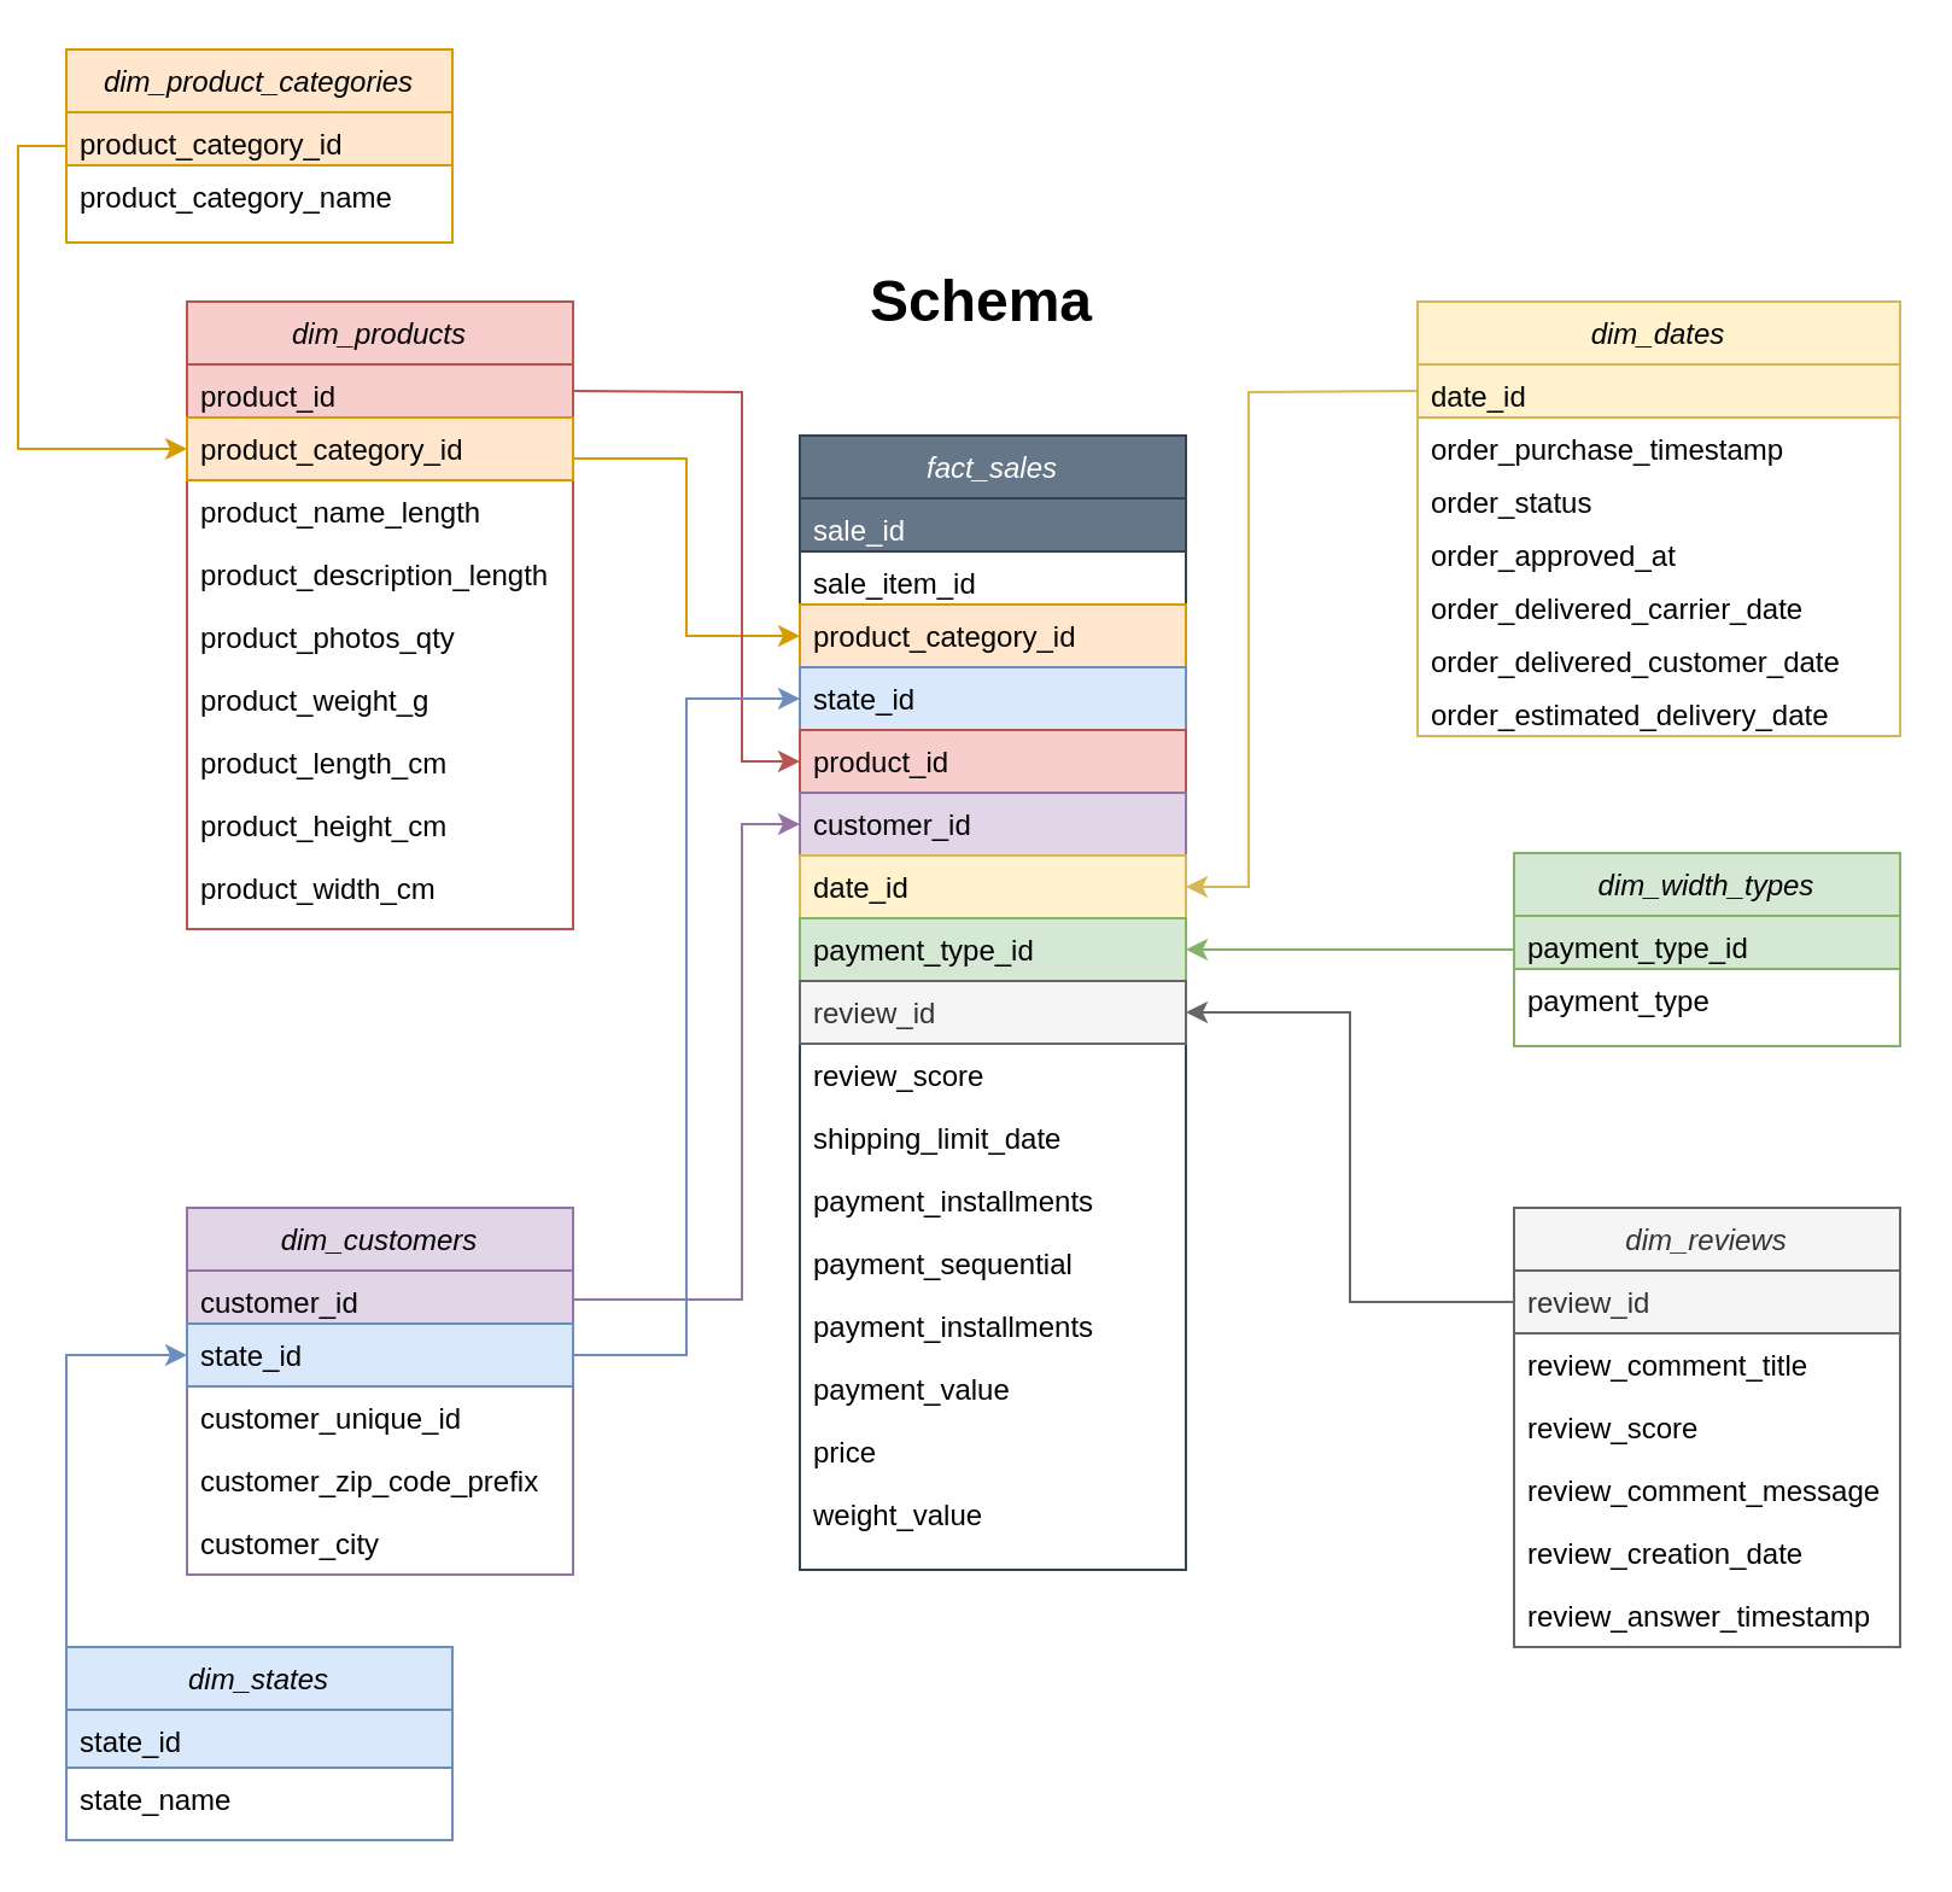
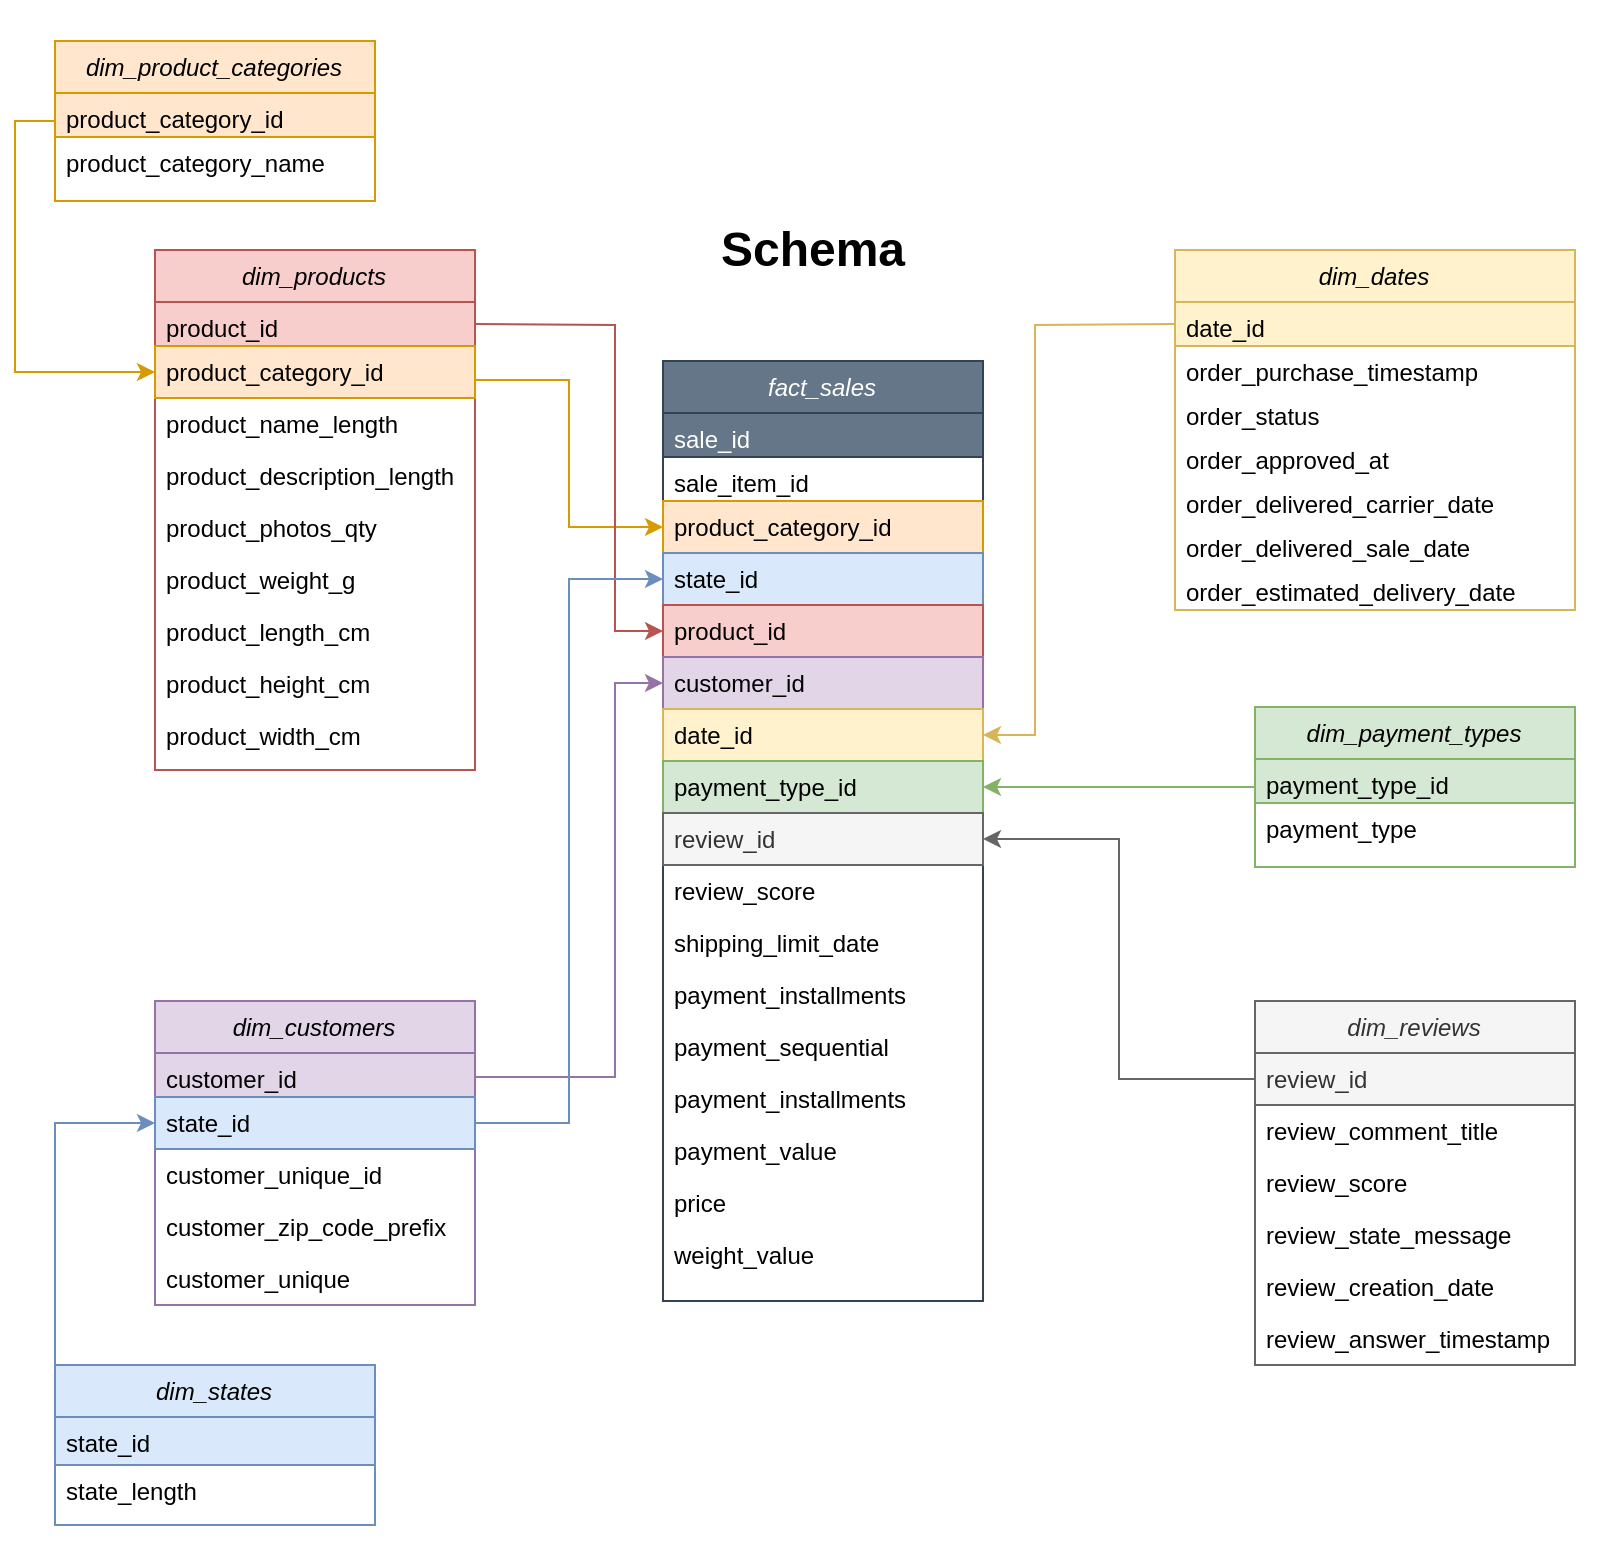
- <mxCell id="34" value="order_delivered_customer_date" style="text;align=left;verticalAlign=top;spacingLeft=4;spacingRight=4;overflow=hidden;rotatable=0;points=[[0,0.5],[1,0.5]];portConstraint=eastwest;" parent="28" vertex="1"><mxGeometry y="136" width="200" height="22" as="geometry" /></mxCell>
+ <mxCell id="34" value="order_delivered_sale_date" style="text;align=left;verticalAlign=top;spacingLeft=4;spacingRight=4;overflow=hidden;rotatable=0;points=[[0,0.5],[1,0.5]];portConstraint=eastwest;" parent="28" vertex="1"><mxGeometry y="136" width="200" height="22" as="geometry" /></mxCell>
- <mxCell id="37" value="dim_width_types" style="swimlane;fontStyle=2;align=center;verticalAlign=top;childLayout=stackLayout;horizontal=1;startSize=26;horizontalStack=0;resizeParent=1;resizeLast=0;collapsible=1;marginBottom=0;rounded=0;shadow=0;strokeWidth=1;fillColor=#d5e8d4;strokeColor=#82b366;" parent="1" vertex="1"><mxGeometry x="620" y="353" width="160" height="80" as="geometry"><mxRectangle x="230" y="140" width="160" height="26" as="alternateBounds" /></mxGeometry></mxCell>
+ <mxCell id="37" value="dim_payment_types" style="swimlane;fontStyle=2;align=center;verticalAlign=top;childLayout=stackLayout;horizontal=1;startSize=26;horizontalStack=0;resizeParent=1;resizeLast=0;collapsible=1;marginBottom=0;rounded=0;shadow=0;strokeWidth=1;fillColor=#d5e8d4;strokeColor=#82b366;" parent="1" vertex="1"><mxGeometry x="620" y="353" width="160" height="80" as="geometry"><mxRectangle x="230" y="140" width="160" height="26" as="alternateBounds" /></mxGeometry></mxCell>
- <mxCell id="44" value="review_comment_message" style="text;align=left;verticalAlign=top;spacingLeft=4;spacingRight=4;overflow=hidden;rotatable=0;points=[[0,0.5],[1,0.5]];portConstraint=eastwest;rounded=0;shadow=0;html=0;" parent="40" vertex="1"><mxGeometry y="104" width="160" height="26" as="geometry" /></mxCell>
+ <mxCell id="44" value="review_state_message" style="text;align=left;verticalAlign=top;spacingLeft=4;spacingRight=4;overflow=hidden;rotatable=0;points=[[0,0.5],[1,0.5]];portConstraint=eastwest;rounded=0;shadow=0;html=0;" parent="40" vertex="1"><mxGeometry y="104" width="160" height="26" as="geometry" /></mxCell>
- <mxCell id="8" value="customer_city&#10;" style="text;align=left;verticalAlign=top;spacingLeft=4;spacingRight=4;overflow=hidden;rotatable=0;points=[[0,0.5],[1,0.5]];portConstraint=eastwest;rounded=0;shadow=0;html=0;" parent="3" vertex="1"><mxGeometry y="126" width="160" height="26" as="geometry" /></mxCell>
+ <mxCell id="8" value="customer_unique&#10;" style="text;align=left;verticalAlign=top;spacingLeft=4;spacingRight=4;overflow=hidden;rotatable=0;points=[[0,0.5],[1,0.5]];portConstraint=eastwest;rounded=0;shadow=0;html=0;" parent="3" vertex="1"><mxGeometry y="126" width="160" height="26" as="geometry" /></mxCell>
- <mxCell id="27" value="state_name" style="text;align=left;verticalAlign=top;spacingLeft=4;spacingRight=4;overflow=hidden;rotatable=0;points=[[0,0.5],[1,0.5]];portConstraint=eastwest;rounded=0;shadow=0;html=0;" parent="25" vertex="1"><mxGeometry y="50" width="160" height="26" as="geometry" /></mxCell>
+ <mxCell id="27" value="state_length" style="text;align=left;verticalAlign=top;spacingLeft=4;spacingRight=4;overflow=hidden;rotatable=0;points=[[0,0.5],[1,0.5]];portConstraint=eastwest;rounded=0;shadow=0;html=0;" parent="25" vertex="1"><mxGeometry y="50" width="160" height="26" as="geometry" /></mxCell>
